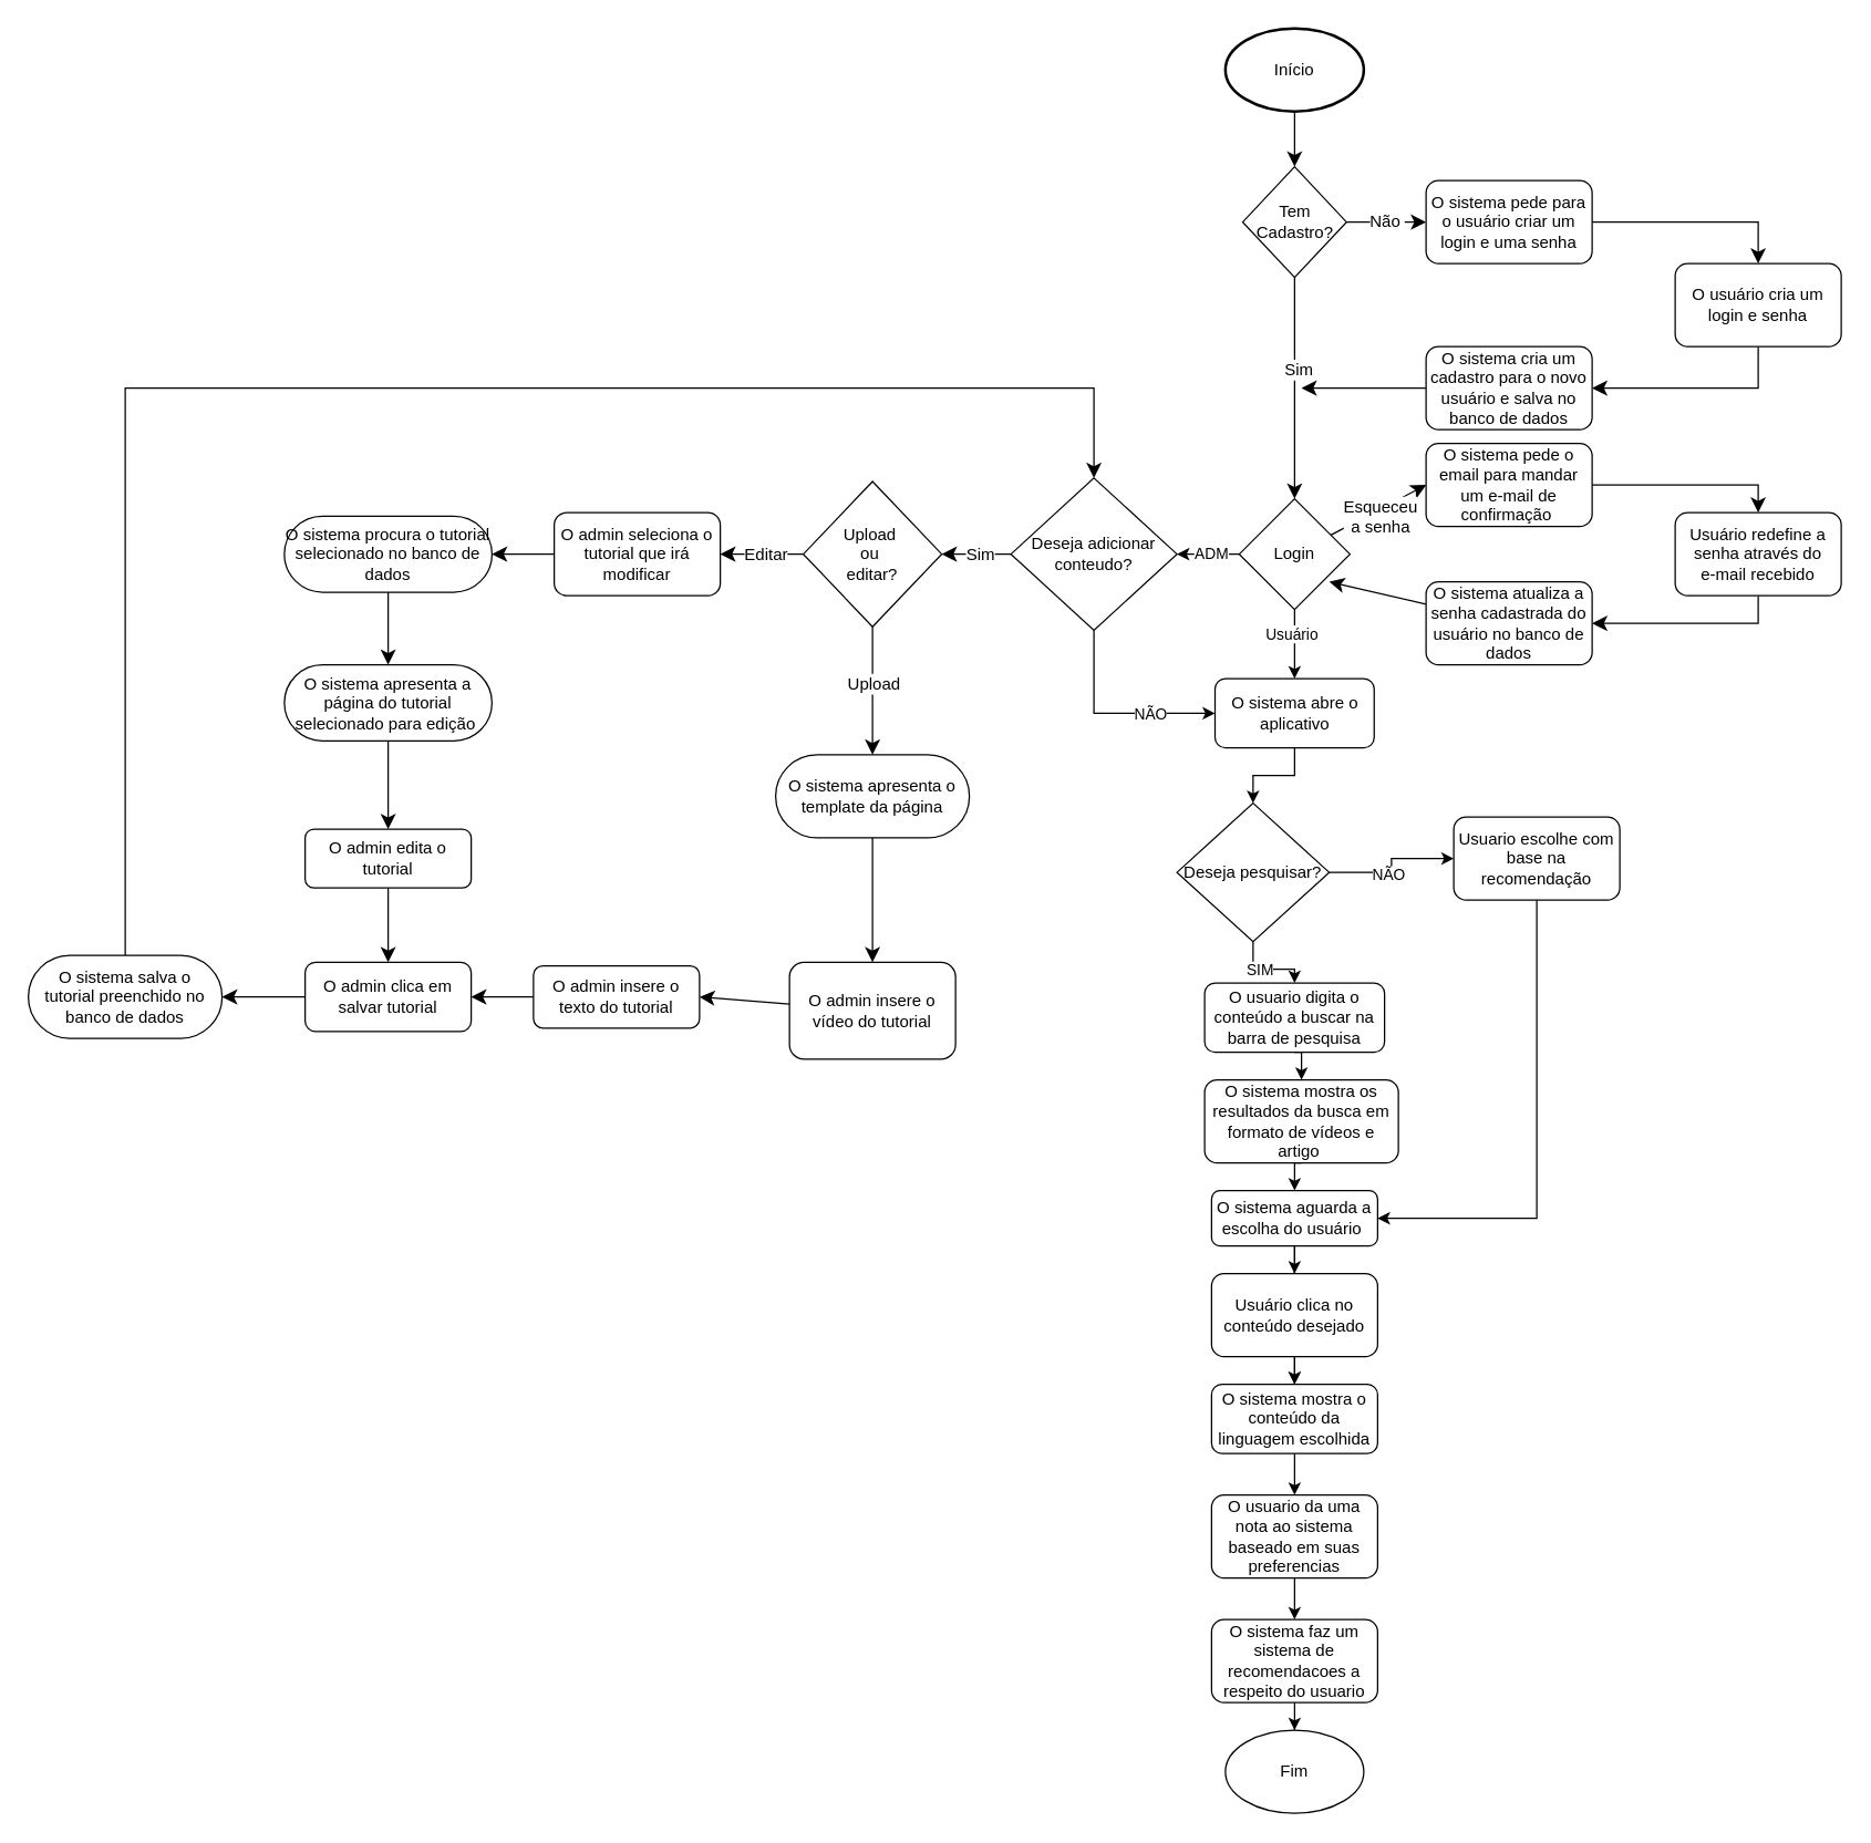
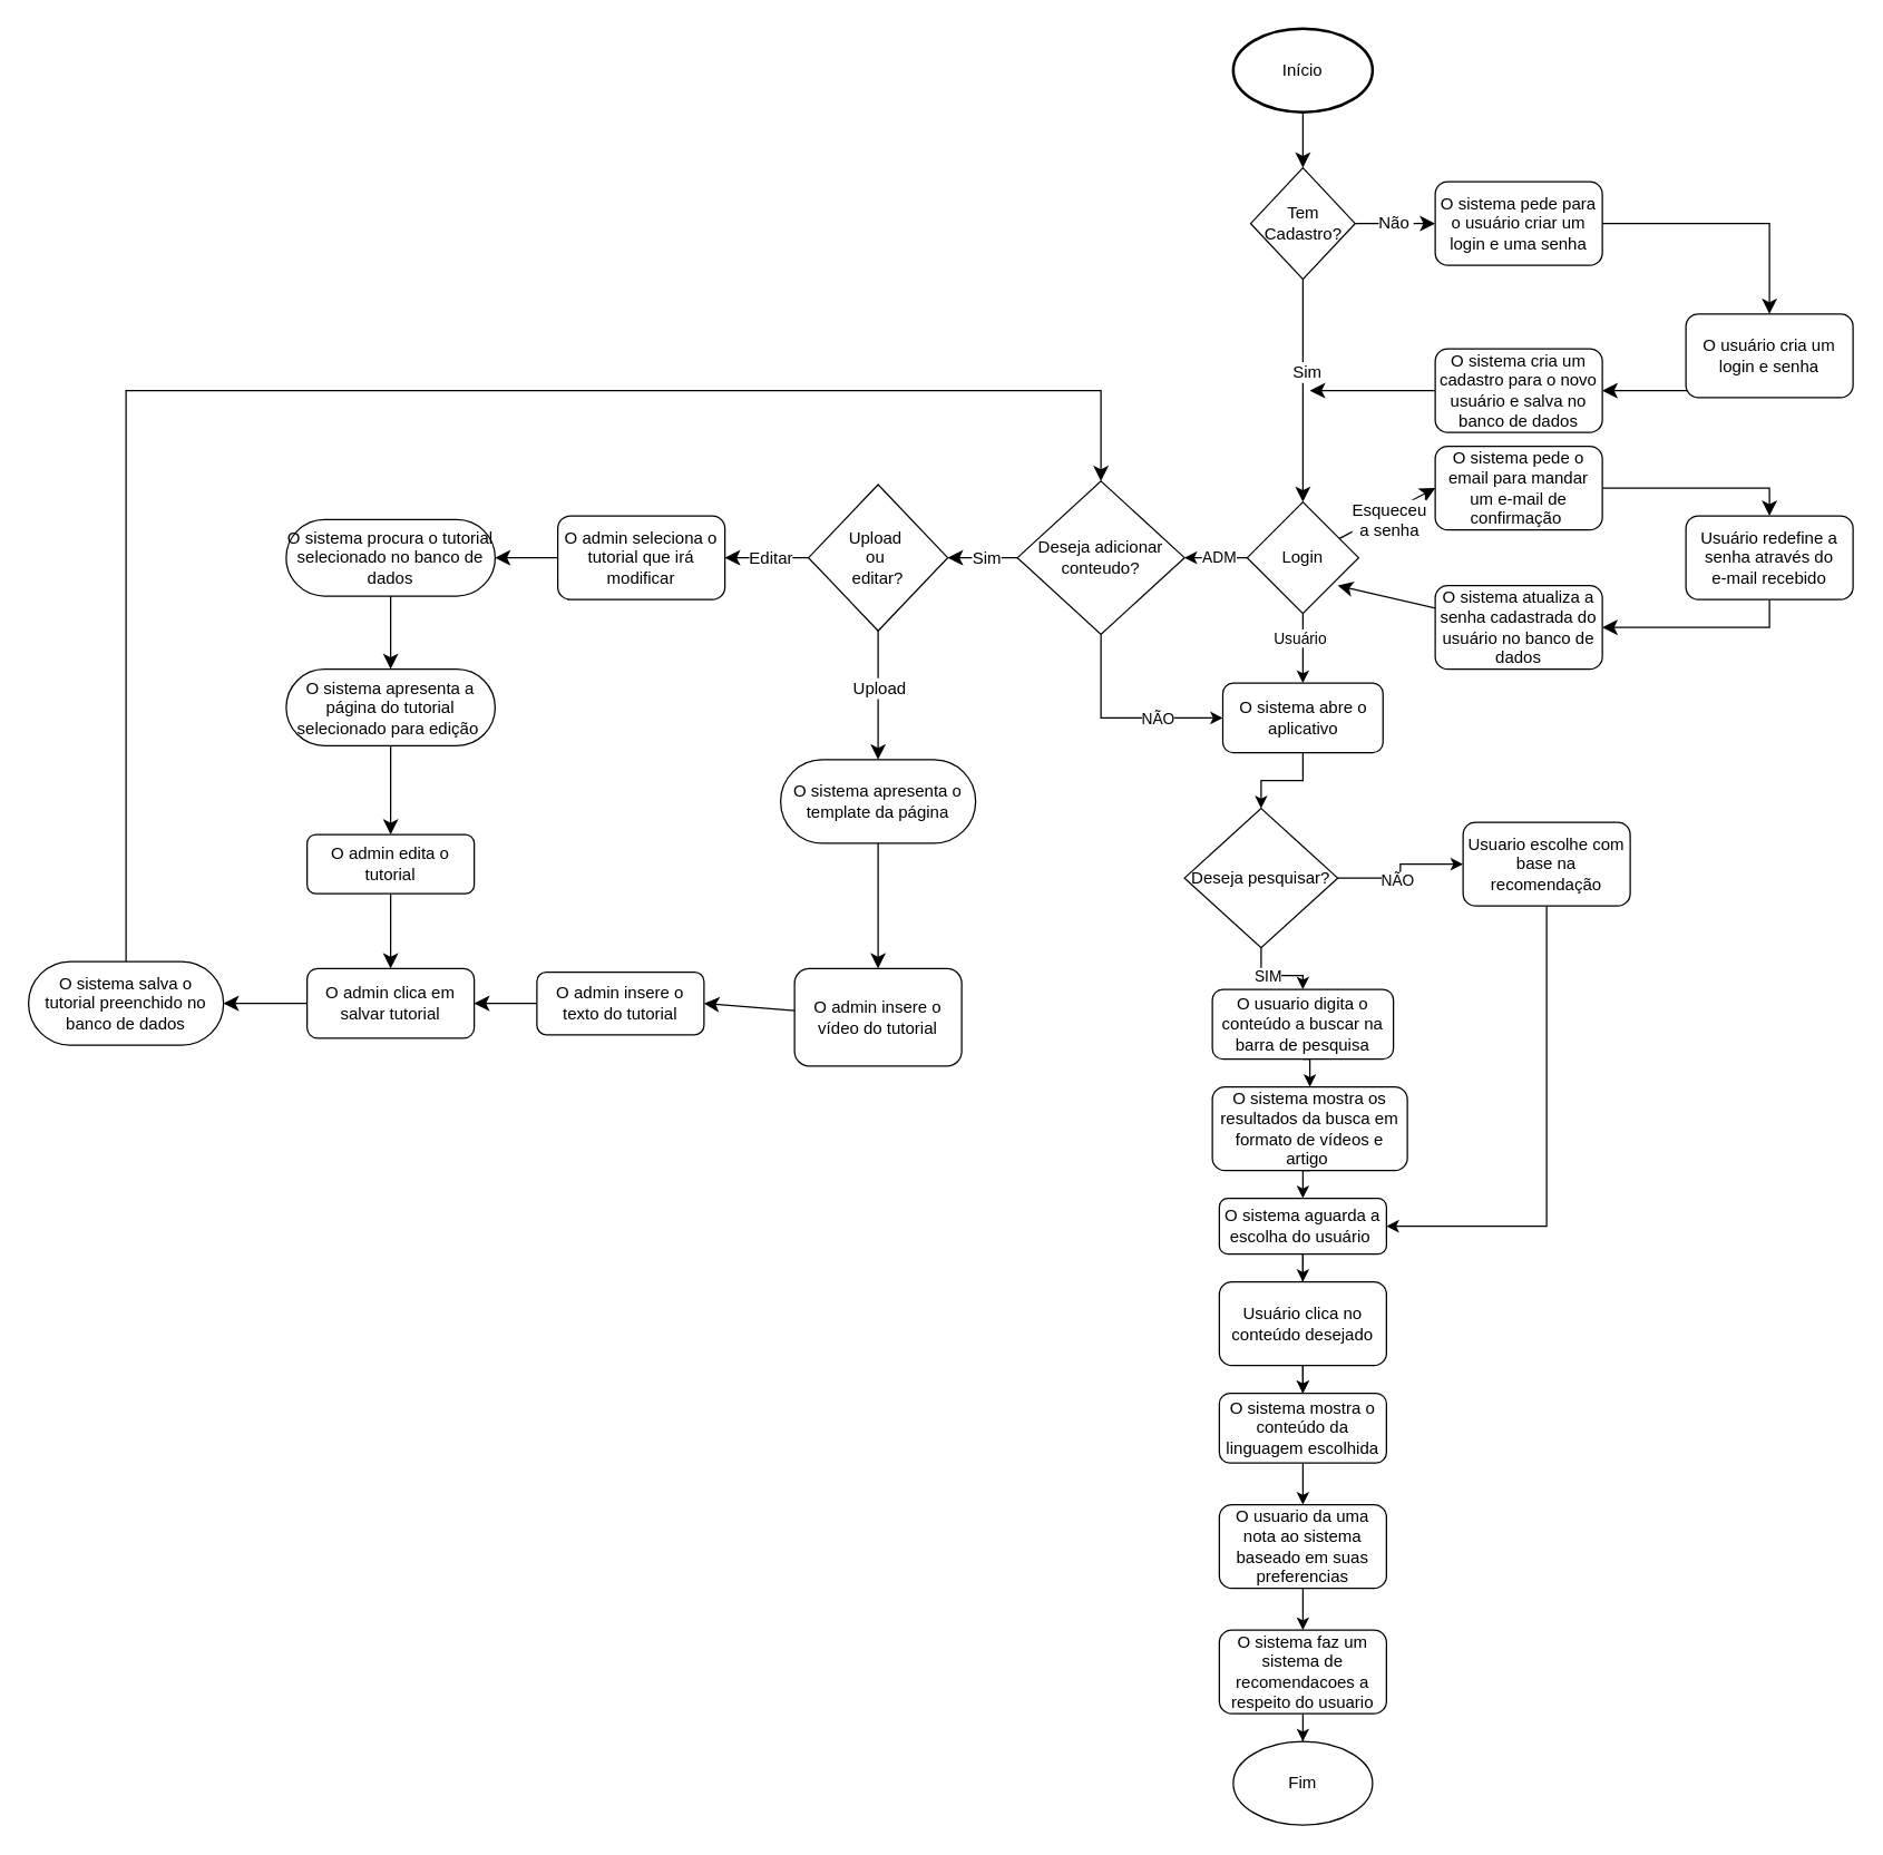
- <mxCell id="53" value="O usuário cria um login e senha" style="rounded=1;whiteSpace=wrap;html=1;" vertex="1" parent="1"><mxGeometry x="1210" y="190" width="120" height="60" as="geometry" /></mxCell>
+ <mxCell id="53" value="O usuário cria um login e senha" style="rounded=1;whiteSpace=wrap;html=1;" vertex="1" parent="1"><mxGeometry x="1210" y="225" width="120" height="60" as="geometry" /></mxCell>
